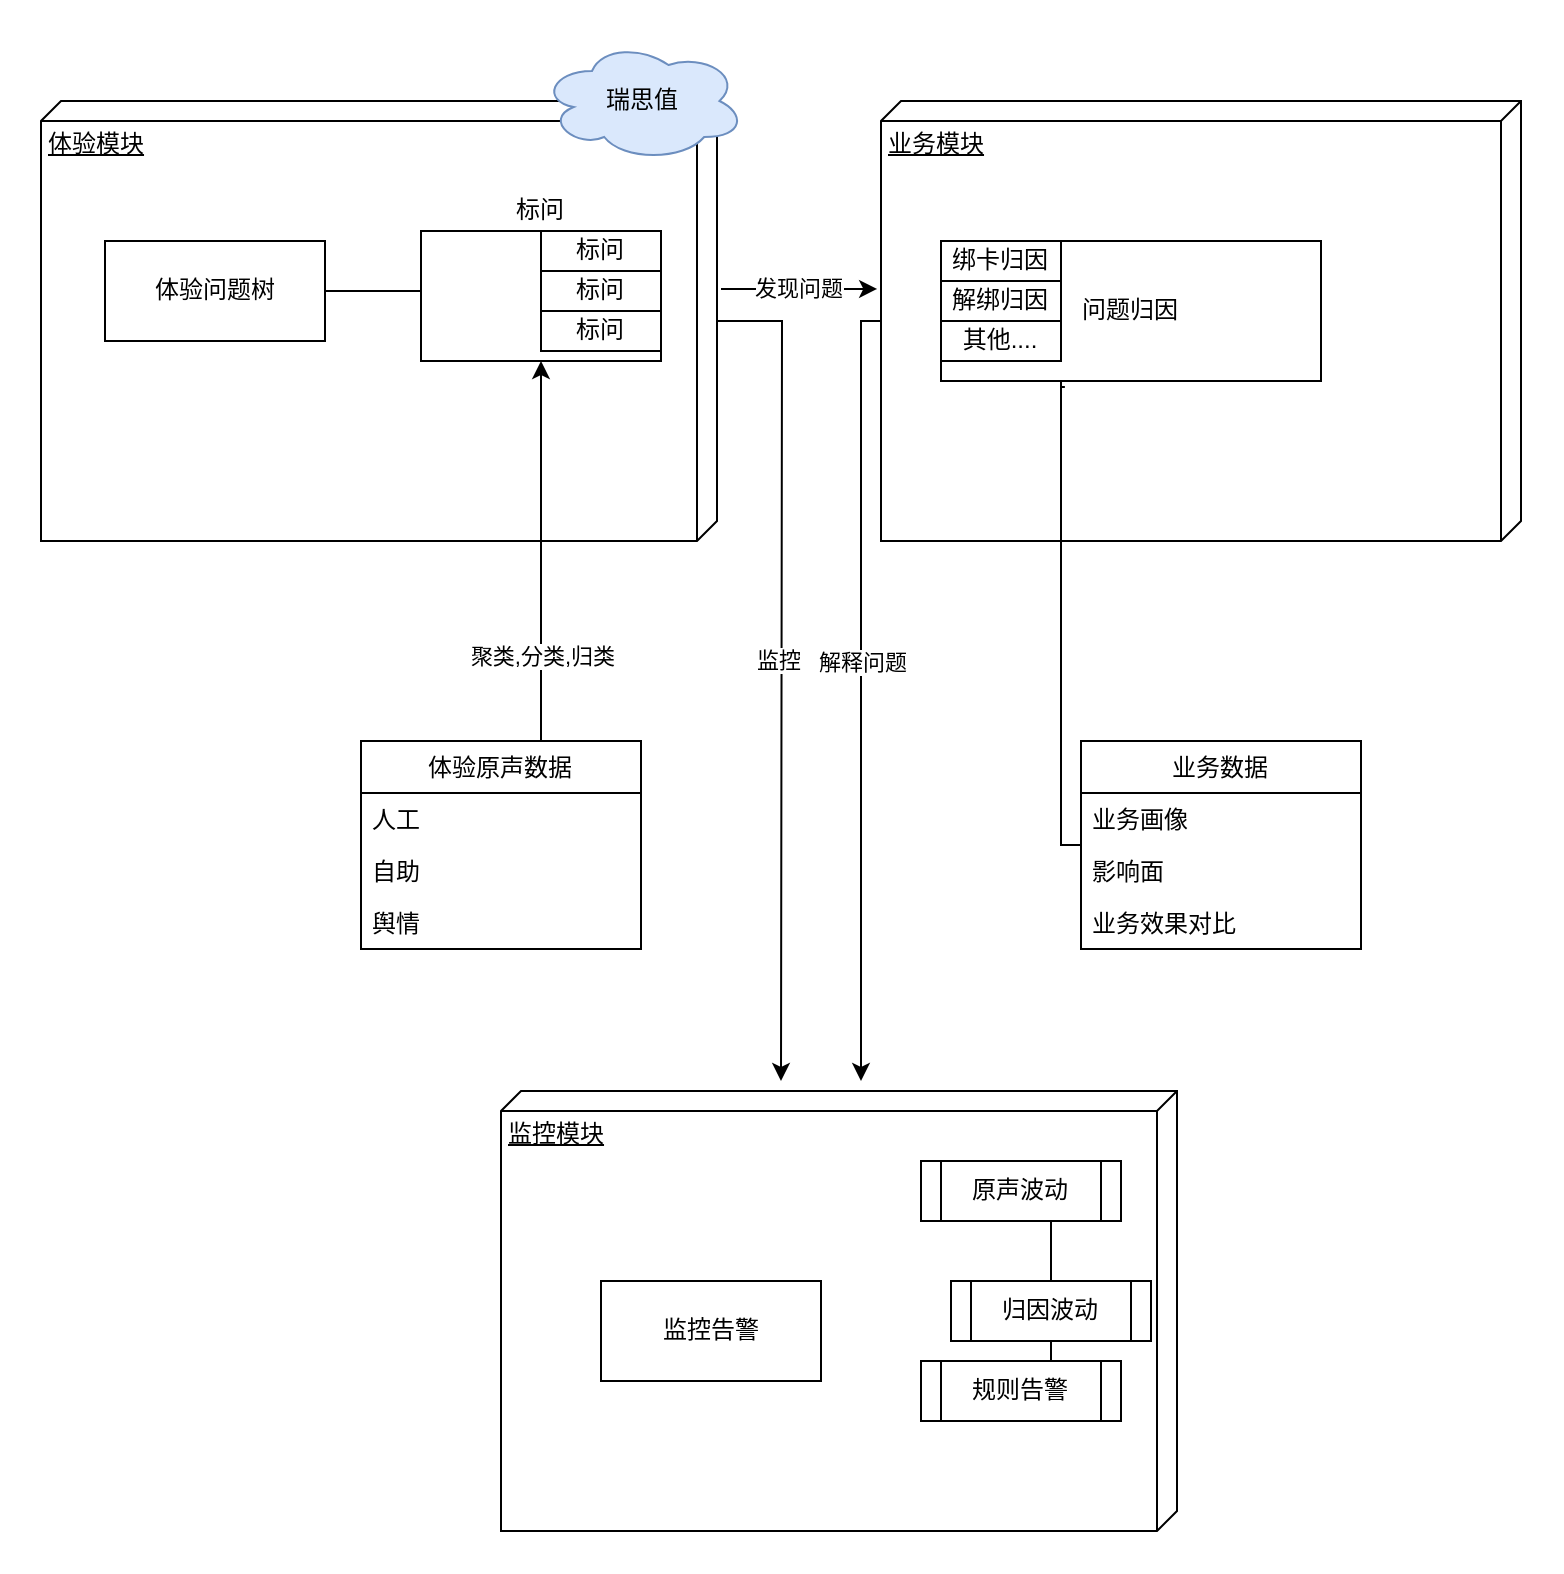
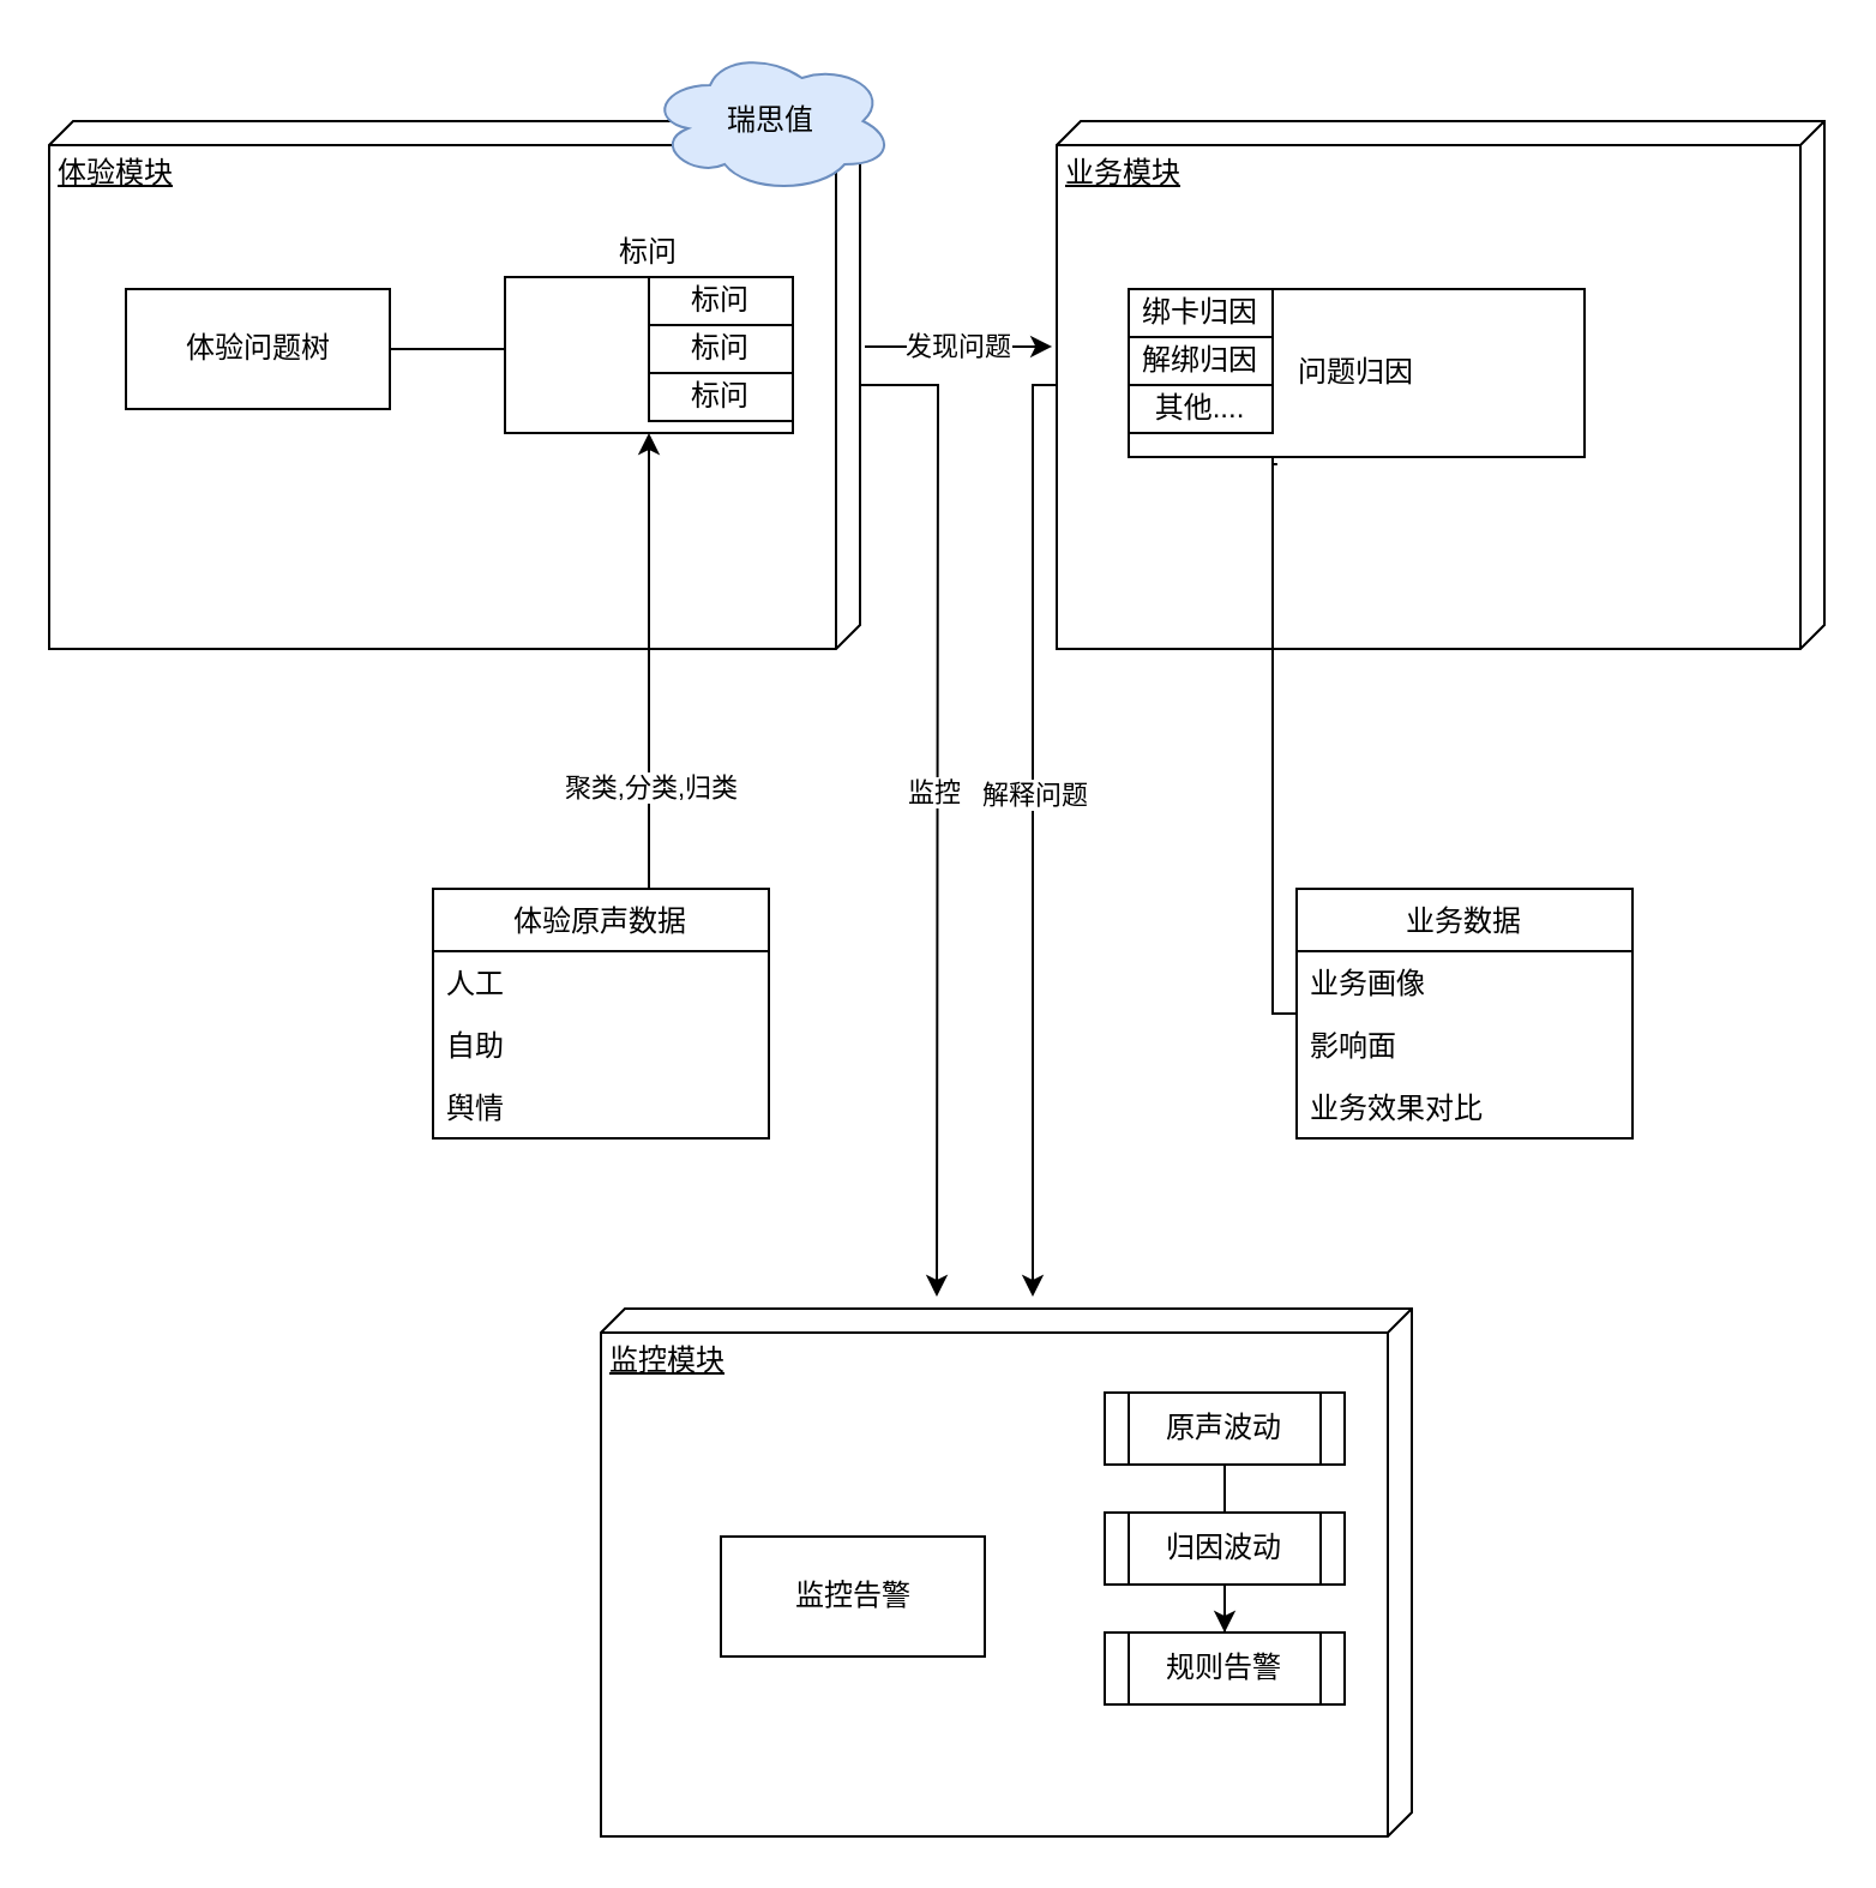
- <mxCell id="37" value="归因波动" style="shape=process;whiteSpace=wrap;html=1;backgroundOutline=1;" parent="1" vertex="1"><mxGeometry x="475" y="640" width="100" height="30" as="geometry" /></mxCell>
+ <mxCell id="37" value="归因波动" style="shape=process;whiteSpace=wrap;html=1;backgroundOutline=1;" parent="1" vertex="1"><mxGeometry x="460" y="630" width="100" height="30" as="geometry" /></mxCell>
